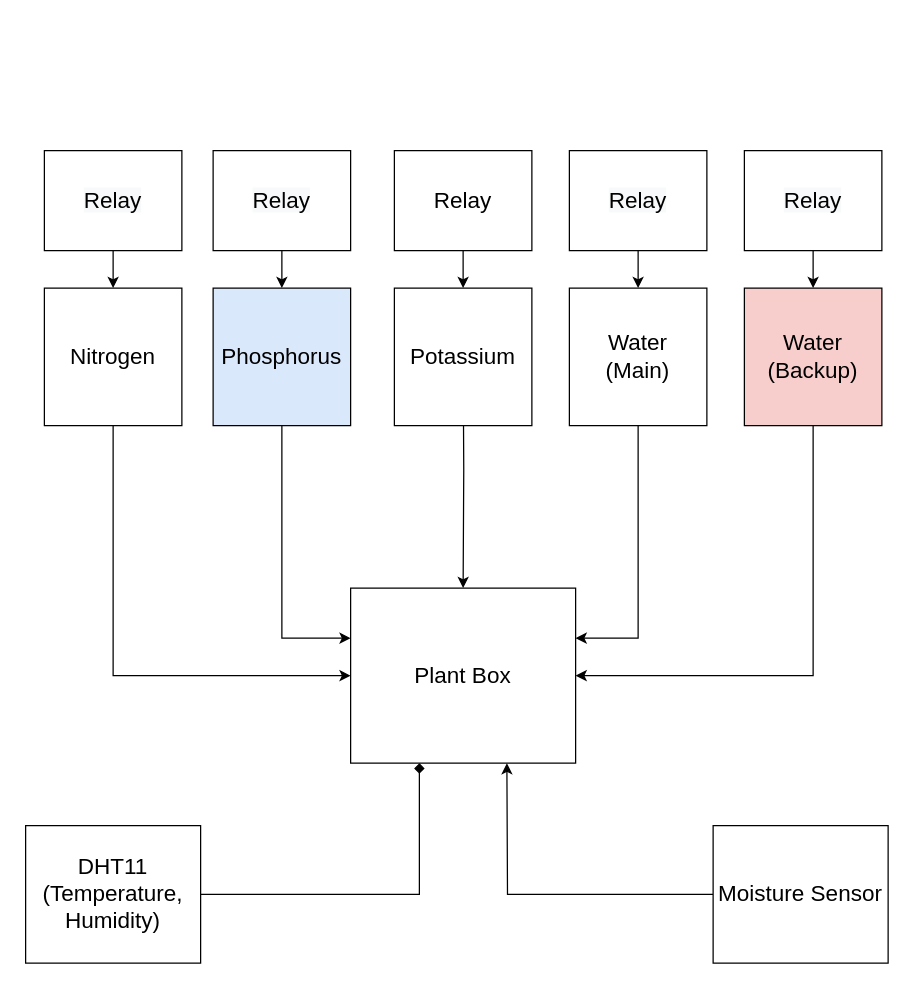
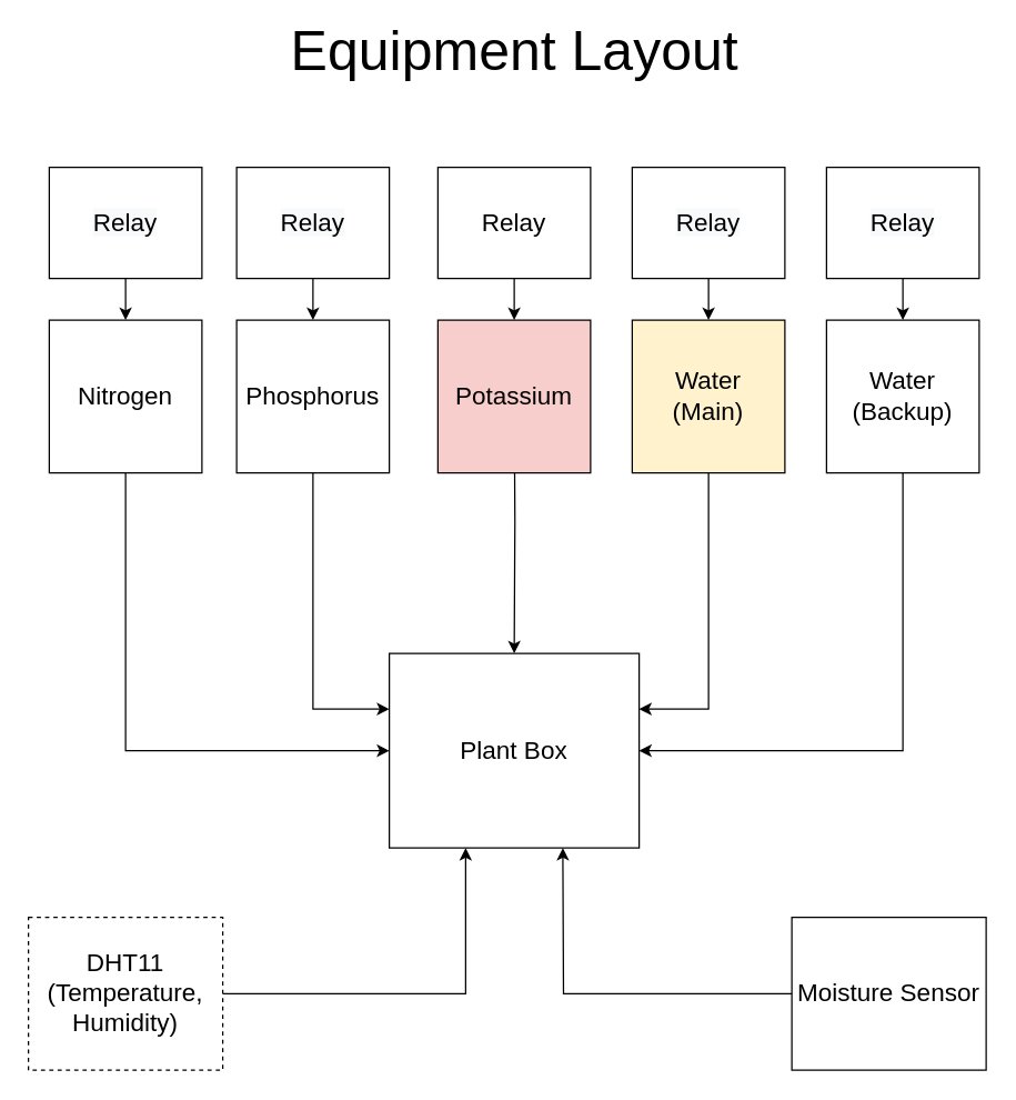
+ <mxCell id="27" value="&lt;font style=&quot;font-size: 40px&quot;&gt;Equipment Layout&lt;/font&gt;" style="text;html=1;resizable=0;autosize=1;align=center;verticalAlign=middle;points=[];fillColor=none;strokeColor=none;rounded=0;" parent="1" vertex="1"><mxGeometry x="200" y="20" width="340" height="30" as="geometry" /></mxCell>
- <mxCell id="6" value="Phosphorus" style="rounded=0;whiteSpace=wrap;html=1;fontSize=18;fillColor=#dae8fc;" parent="1" vertex="1"><mxGeometry x="170" y="230" width="110" height="110" as="geometry" /></mxCell>
+ <mxCell id="6" value="Phosphorus" style="rounded=0;whiteSpace=wrap;html=1;fontSize=18;" parent="1" vertex="1"><mxGeometry x="170" y="230" width="110" height="110" as="geometry" /></mxCell>
- <mxCell id="8" value="Potassium" style="rounded=0;whiteSpace=wrap;html=1;fontSize=18;" parent="1" vertex="1"><mxGeometry x="315" y="230" width="110" height="110" as="geometry" /></mxCell>
+ <mxCell id="8" value="Potassium" style="rounded=0;whiteSpace=wrap;html=1;fontSize=18;fillColor=#f8cecc;" parent="1" vertex="1"><mxGeometry x="315" y="230" width="110" height="110" as="geometry" /></mxCell>
- <mxCell id="10" value="Water&lt;br&gt;(Main)" style="rounded=0;whiteSpace=wrap;html=1;fontSize=18;" parent="1" vertex="1"><mxGeometry x="455" y="230" width="110" height="110" as="geometry" /></mxCell>
+ <mxCell id="10" value="Water&lt;br&gt;(Main)" style="rounded=0;whiteSpace=wrap;html=1;fontSize=18;fillColor=#fff2cc;" parent="1" vertex="1"><mxGeometry x="455" y="230" width="110" height="110" as="geometry" /></mxCell>
- <mxCell id="12" value="Water&lt;br&gt;(Backup)" style="rounded=0;whiteSpace=wrap;html=1;fontSize=18;fillColor=#f8cecc;" parent="1" vertex="1"><mxGeometry x="595" y="230" width="110" height="110" as="geometry" /></mxCell>
+ <mxCell id="12" value="Water&lt;br&gt;(Backup)" style="rounded=0;whiteSpace=wrap;html=1;fontSize=18;" parent="1" vertex="1"><mxGeometry x="595" y="230" width="110" height="110" as="geometry" /></mxCell>
- <mxCell id="23" style="edgeStyle=orthogonalEdgeStyle;rounded=0;orthogonalLoop=1;jettySize=auto;html=1;fontSize=18;endArrow=diamond;" parent="1" source="24" target="2" edge="1"><mxGeometry relative="1" as="geometry"><Array as="points"><mxPoint x="335" y="715" /></Array></mxGeometry></mxCell>
+ <mxCell id="23" style="edgeStyle=orthogonalEdgeStyle;rounded=0;orthogonalLoop=1;jettySize=auto;html=1;fontSize=18;" parent="1" source="24" target="2" edge="1"><mxGeometry relative="1" as="geometry"><Array as="points"><mxPoint x="335" y="715" /></Array></mxGeometry></mxCell>
- <mxCell id="24" value="DHT11&lt;br&gt;(Temperature,&lt;br&gt;Humidity)" style="rounded=0;whiteSpace=wrap;html=1;fontSize=18;" parent="1" vertex="1"><mxGeometry x="20" y="660" width="140" height="110" as="geometry" /></mxCell>
+ <mxCell id="24" value="DHT11&lt;br&gt;(Temperature,&lt;br&gt;Humidity)" style="rounded=0;whiteSpace=wrap;html=1;fontSize=18;dashed=1;" parent="1" vertex="1"><mxGeometry x="20" y="660" width="140" height="110" as="geometry" /></mxCell>
